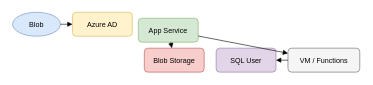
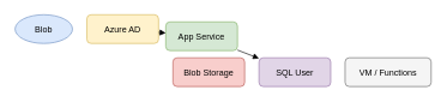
- <mxCell id="8" style="endArrow=block;strokeColor=#000000;" parent="1" source="2" target="3" edge="1"><mxGeometry relative="1" as="geometry" /></mxCell>
+ <mxCell id="9" style="endArrow=block;strokeColor=#000000;" parent="1" source="3" target="4" edge="1"><mxGeometry relative="1" as="geometry" /></mxCell>
- <mxCell id="10" style="endArrow=block;strokeColor=#000000;" parent="1" source="4" target="5" edge="1"><mxGeometry relative="1" as="geometry" /></mxCell>
+ <mxCell id="11" style="endArrow=block;strokeColor=#000000;" parent="1" source="4" target="6" edge="1"><mxGeometry relative="1" as="geometry" /></mxCell>
- <mxCell id="12" style="endArrow=block;strokeColor=#000000;" parent="1" source="4" target="7" edge="1"><mxGeometry relative="1" as="geometry" /></mxCell>
- <mxCell id="13" style="endArrow=block;strokeColor=#000000;" parent="1" source="7" target="6" edge="1"><mxGeometry relative="1" as="geometry" /></mxCell>
